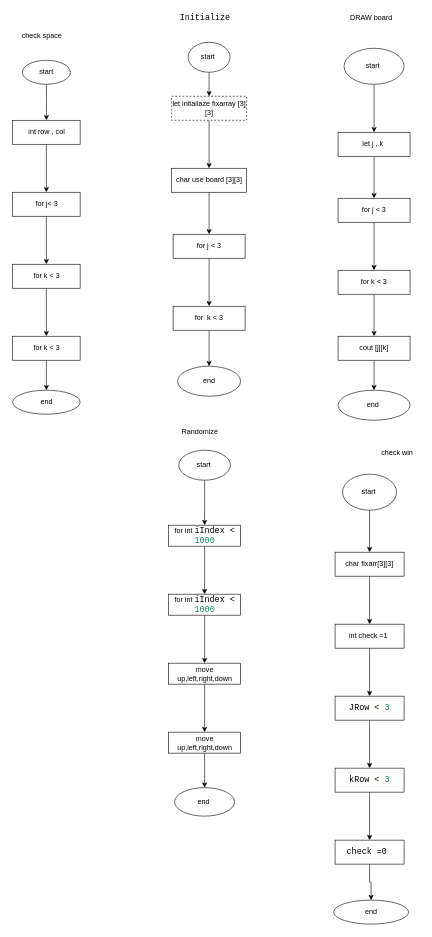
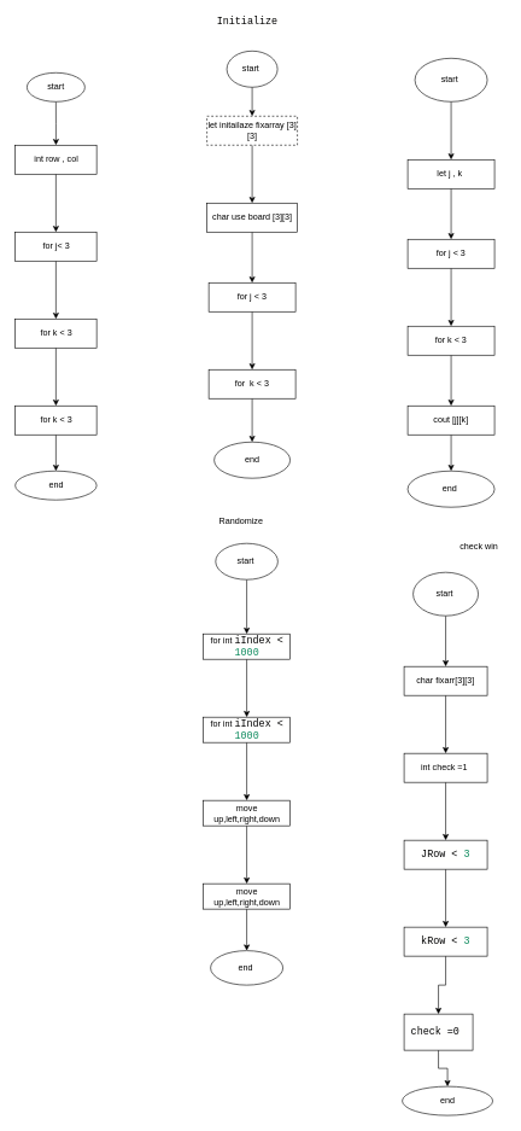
- <mxCell id="25" value="DRAW board" style="text;html=1;align=center;verticalAlign=middle;resizable=0;points=[];autosize=1;" vertex="1" parent="1"><mxGeometry x="573" y="20" width="90" height="20" as="geometry" /></mxCell>
- <mxCell id="38" value="check space" style="text;html=1;align=center;verticalAlign=middle;resizable=0;points=[];autosize=1;" vertex="1" parent="1"><mxGeometry x="29.25" y="50" width="80" height="20" as="geometry" /></mxCell>
- <mxCell id="61" value="&lt;div style=&quot;background-color: rgb(255 , 255 , 254) ; font-family: &amp;#34;consolas&amp;#34; , &amp;#34;courier new&amp;#34; , monospace ; font-size: 14px ; line-height: 19px&quot;&gt;check =0&amp;nbsp;&lt;/div&gt;" style="whiteSpace=wrap;html=1;" vertex="1" parent="1"><mxGeometry x="558" y="1400" width="115" height="40" as="geometry" /></mxCell>
+ <mxCell id="61" value="&lt;div style=&quot;background-color: rgb(255 , 255 , 254) ; font-family: &amp;#34;consolas&amp;#34; , &amp;#34;courier new&amp;#34; , monospace ; font-size: 14px ; line-height: 19px&quot;&gt;check =0&amp;nbsp;&lt;/div&gt;" style="whiteSpace=wrap;html=1;" vertex="1" parent="1"><mxGeometry x="558" y="1400" width="95" height="50" as="geometry" /></mxCell>
